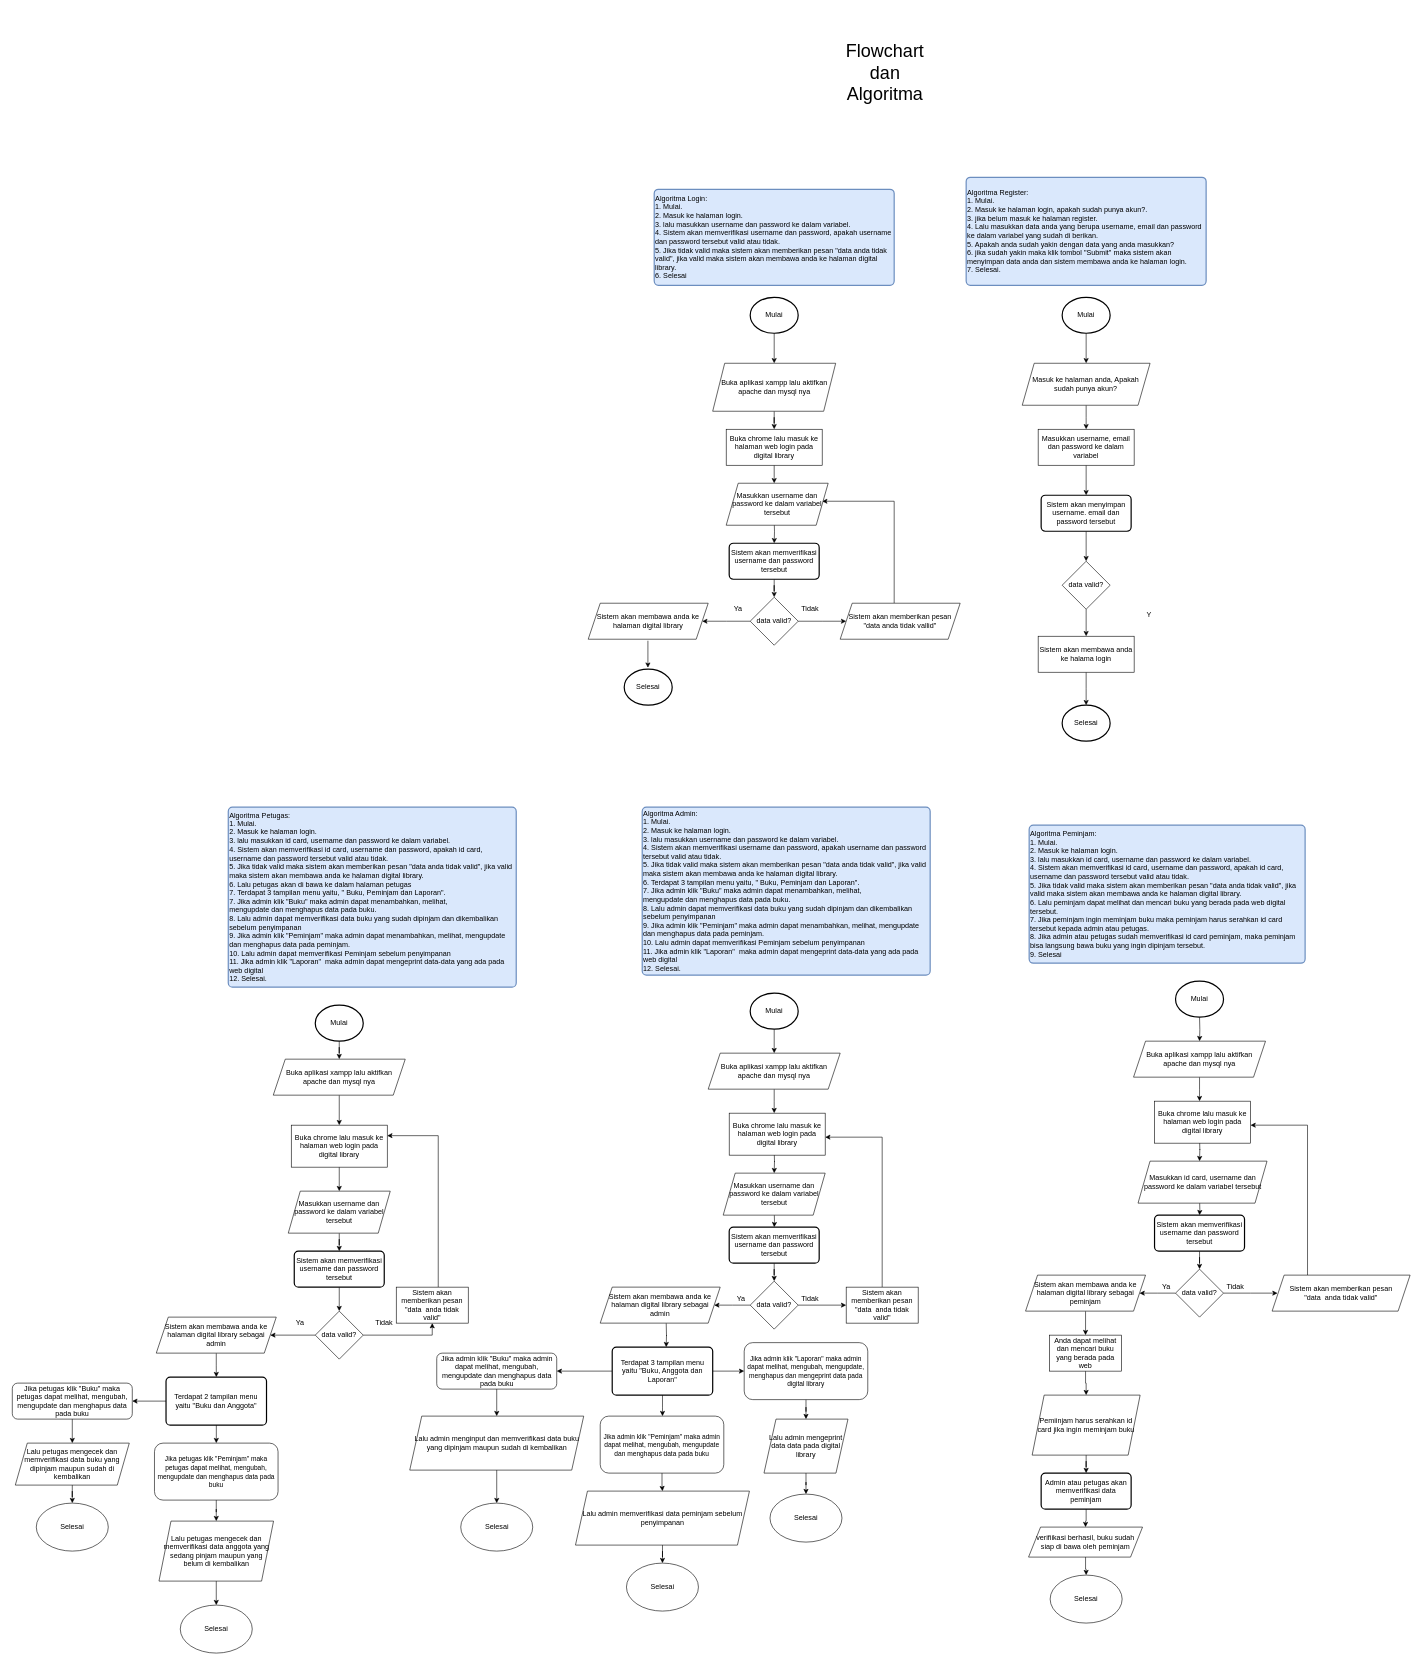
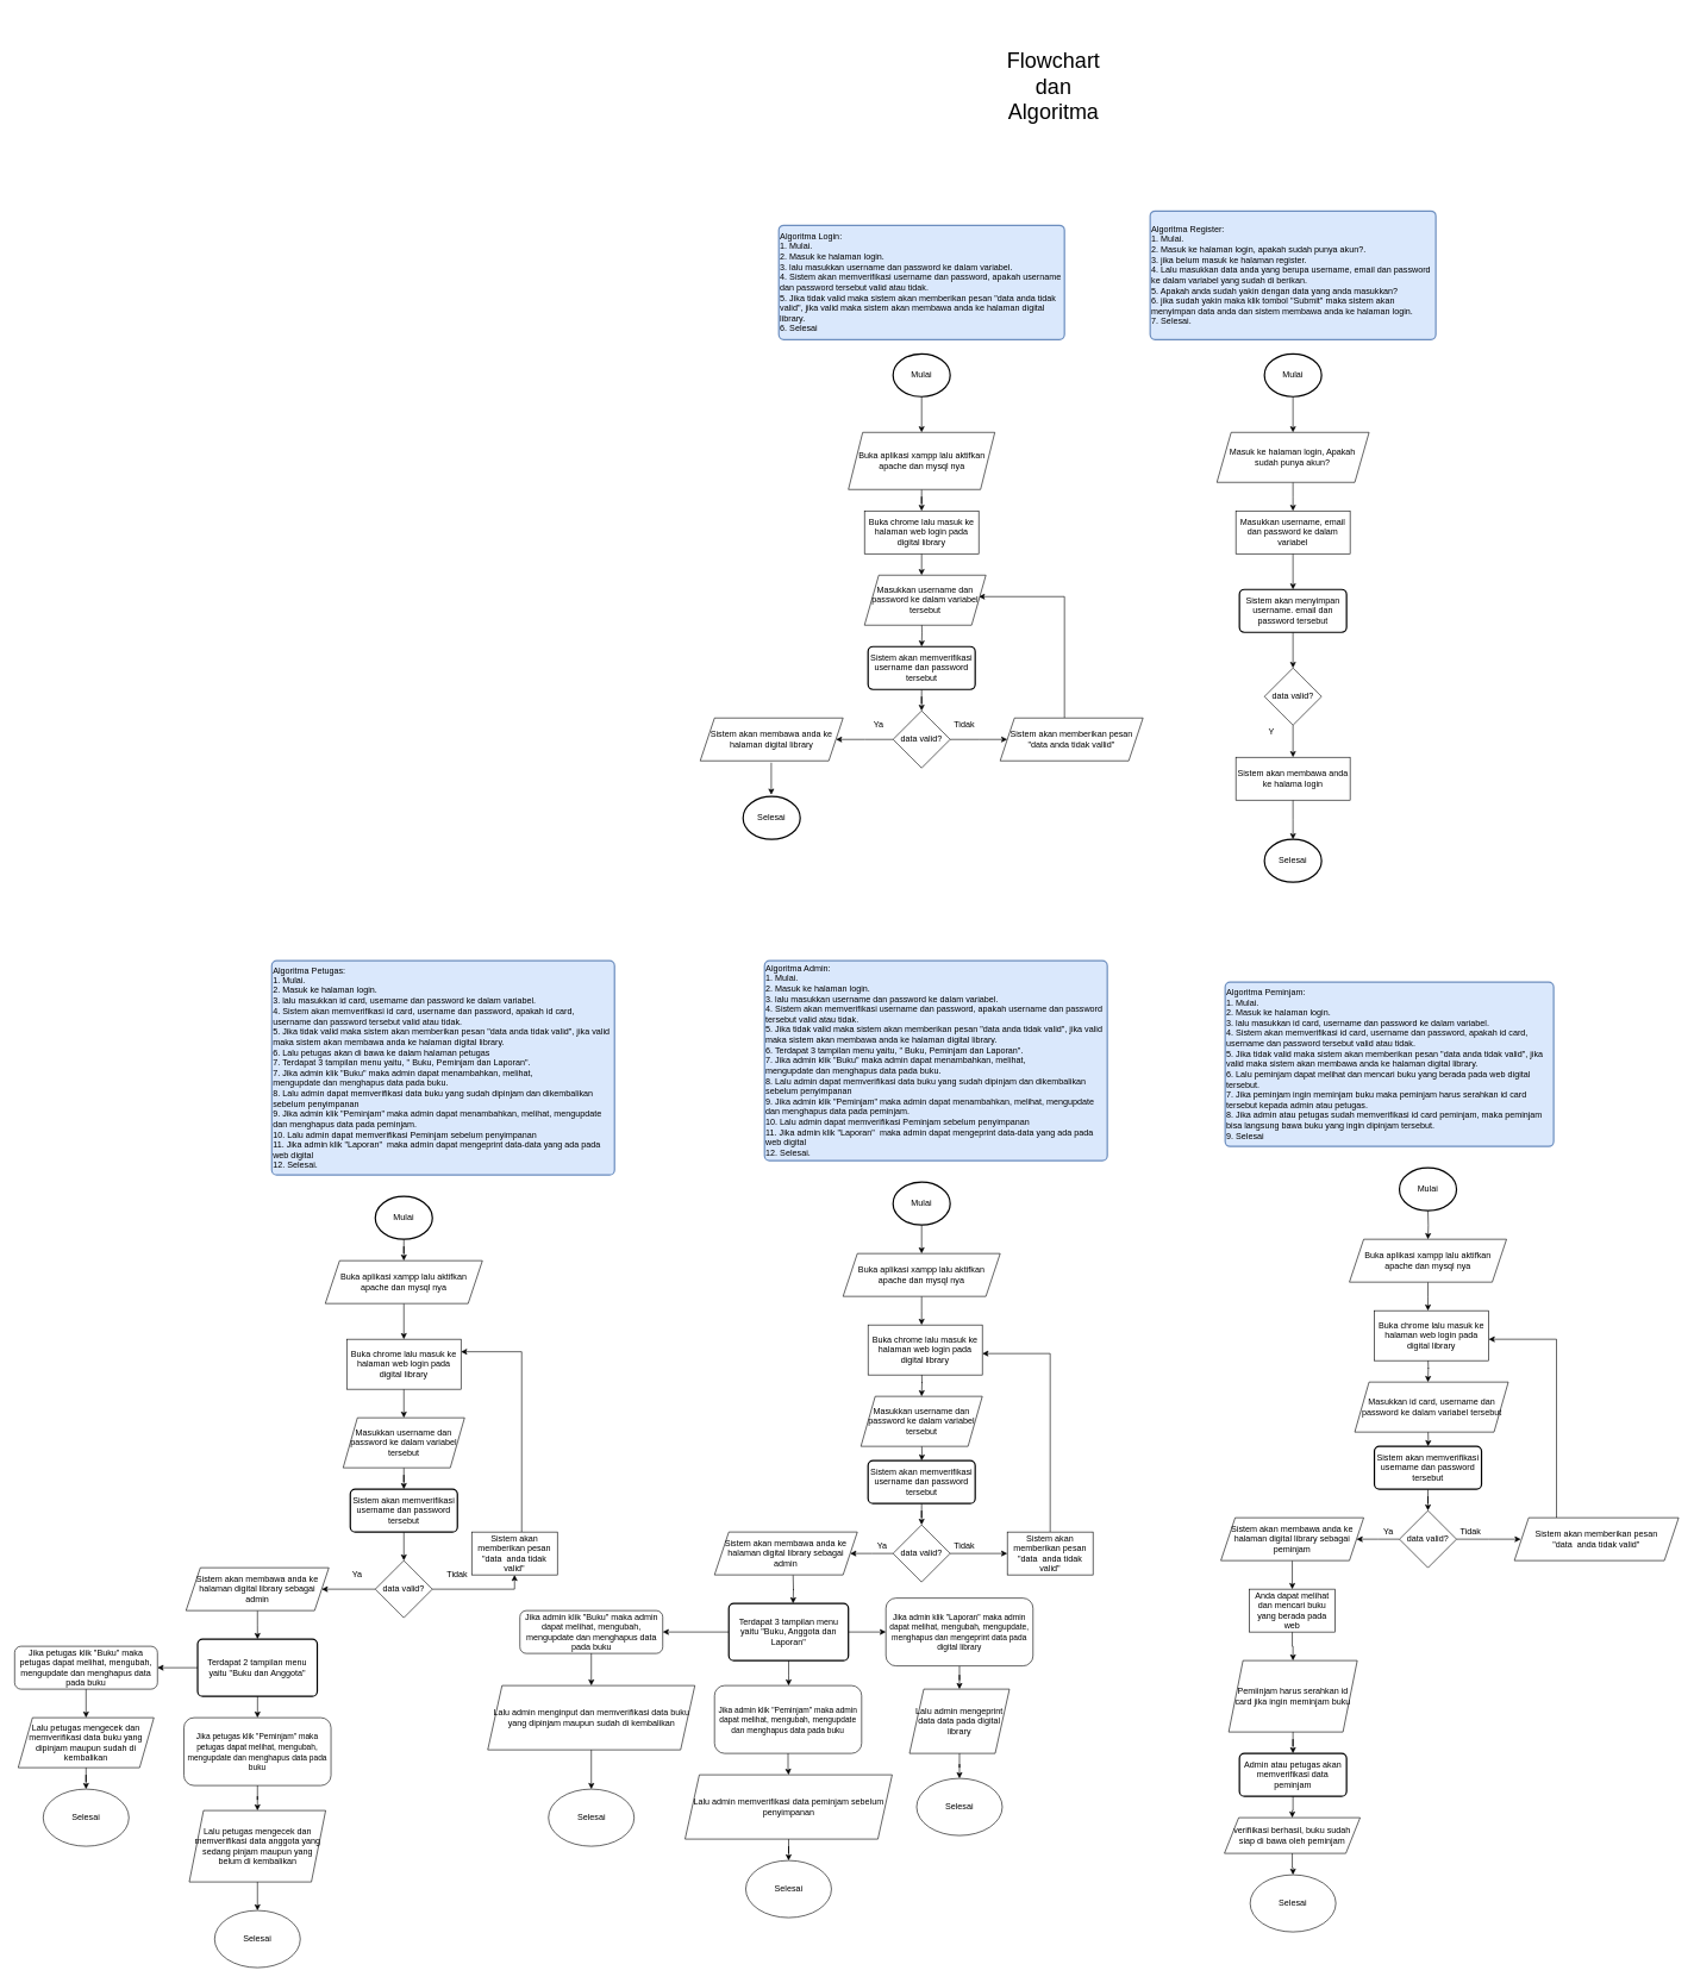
- <mxCell id="10" value="Masuk ke halaman anda, Apakah sudah punya akun?" style="shape=parallelogram;perimeter=parallelogramPerimeter;whiteSpace=wrap;html=1;fixedSize=1;" parent="1" vertex="1"><mxGeometry x="1703.44" y="605" width="213.12" height="70" as="geometry" /></mxCell>
+ <mxCell id="10" value="Masuk ke halaman login, Apakah sudah punya akun?" style="shape=parallelogram;perimeter=parallelogramPerimeter;whiteSpace=wrap;html=1;fixedSize=1;" parent="1" vertex="1"><mxGeometry x="1703.44" y="605" width="213.12" height="70" as="geometry" /></mxCell>
- <mxCell id="31" value="Y" style="text;html=1;strokeColor=none;fillColor=none;align=center;verticalAlign=middle;whiteSpace=wrap;rounded=0;" parent="1" vertex="1"><mxGeometry x="1895" y="1015" width="40" height="20" as="geometry" /></mxCell>
+ <mxCell id="31" value="Y" style="text;html=1;strokeColor=none;fillColor=none;align=center;verticalAlign=middle;whiteSpace=wrap;rounded=0;" parent="1" vertex="1"><mxGeometry x="1760" y="1015" width="40" height="20" as="geometry" /></mxCell>
